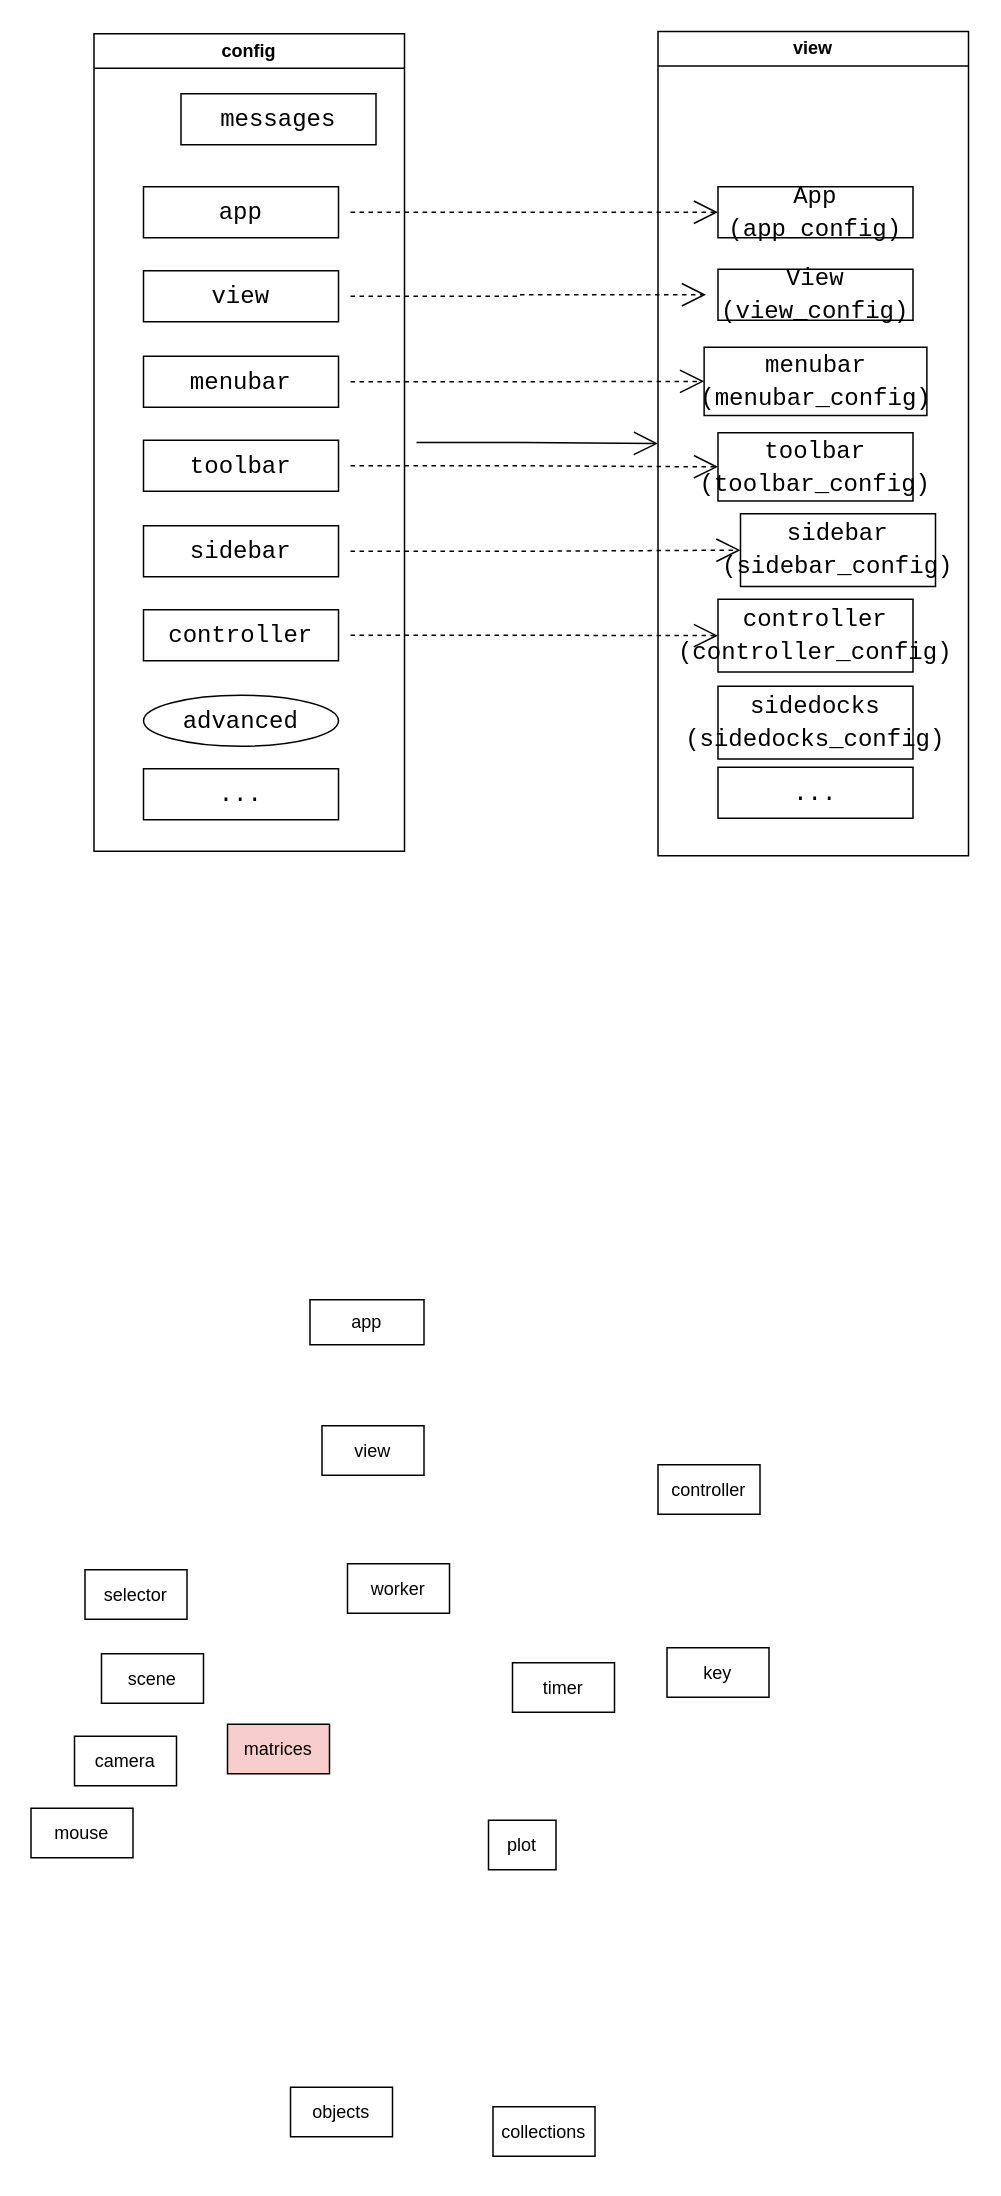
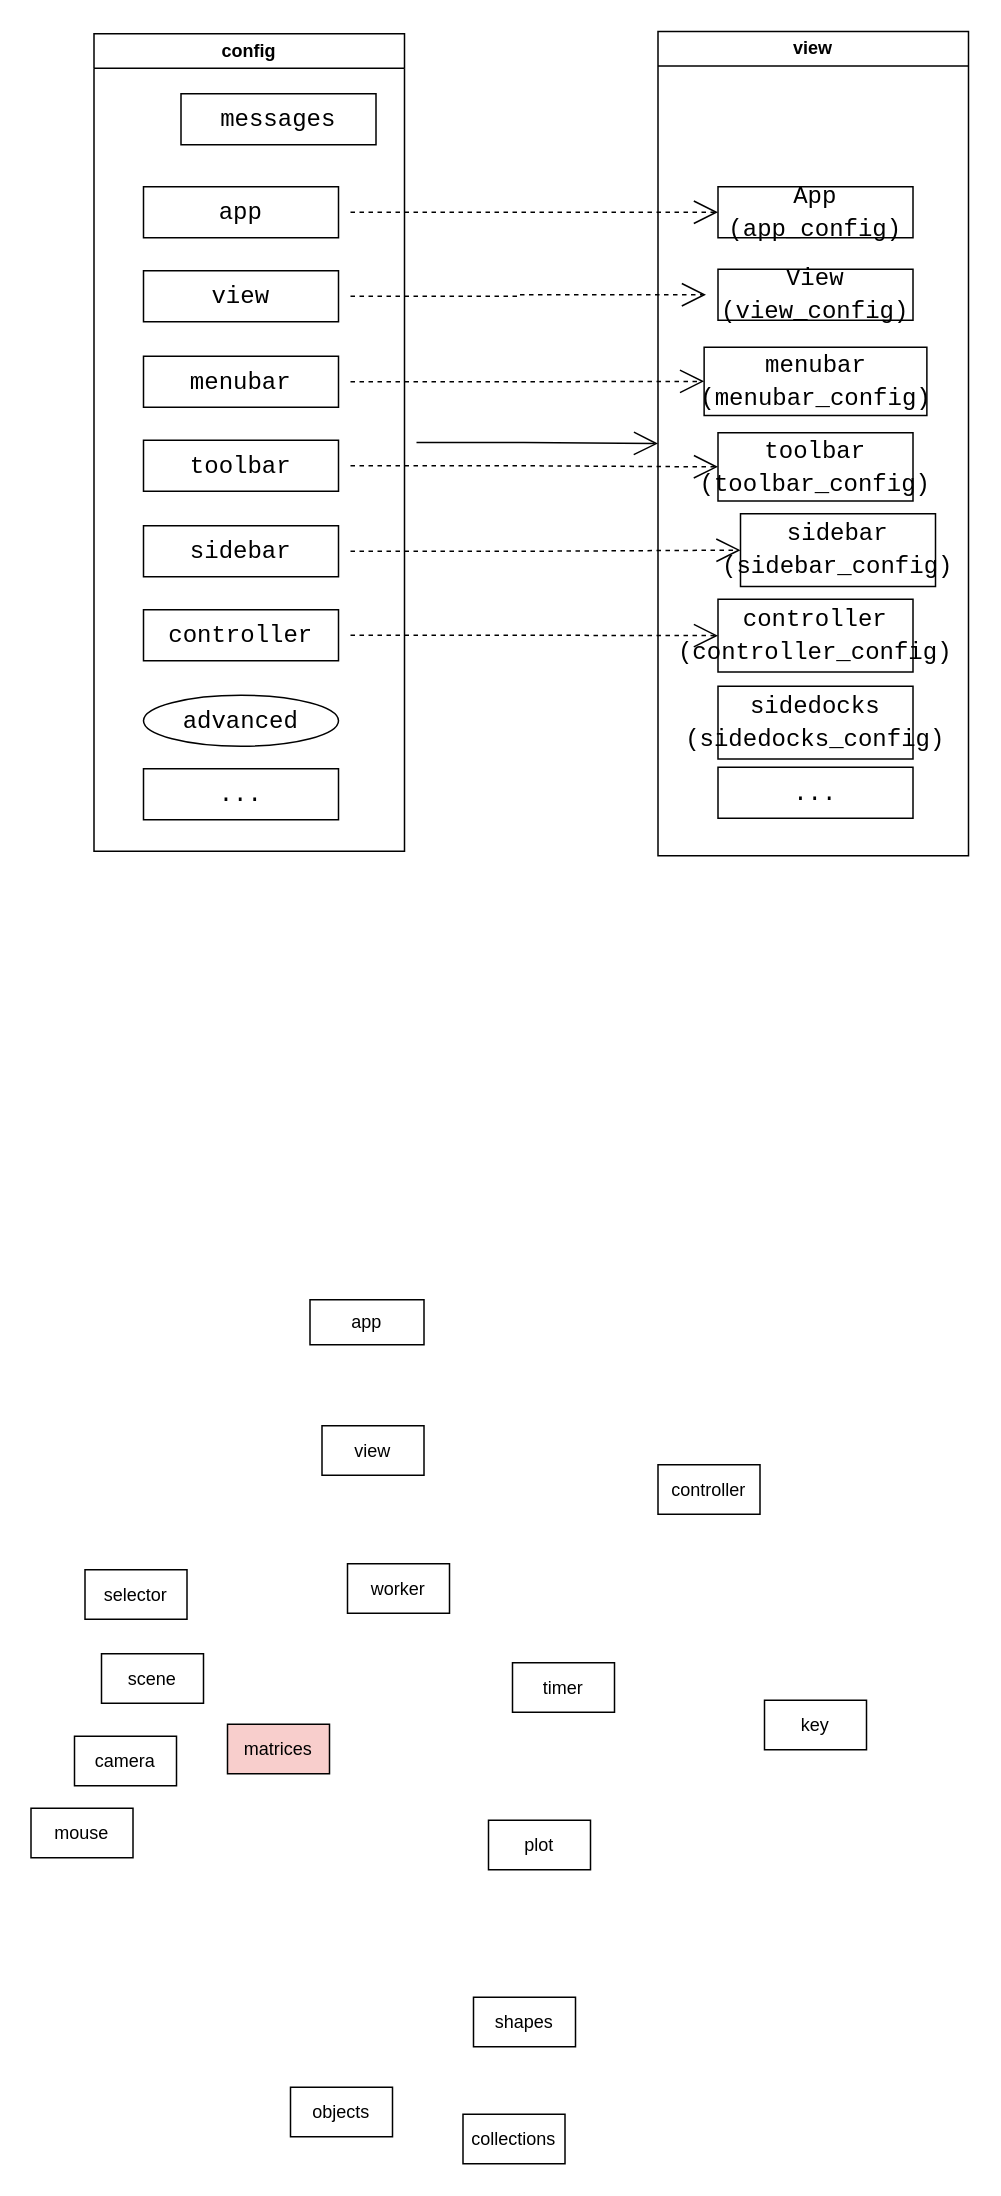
- <mxCell id="33" value="key" style="rounded=0;whiteSpace=wrap;html=1;labelBackgroundColor=none;fontColor=default;" vertex="1" parent="1"><mxGeometry x="444" y="1098" width="68" height="33" as="geometry" /></mxCell>
+ <mxCell id="33" value="key" style="rounded=0;whiteSpace=wrap;html=1;labelBackgroundColor=none;fontColor=default;" vertex="1" parent="1"><mxGeometry x="509" y="1133" width="68" height="33" as="geometry" /></mxCell>
- <mxCell id="35" value="plot" style="rounded=0;whiteSpace=wrap;html=1;labelBackgroundColor=none;fontColor=default;" vertex="1" parent="1"><mxGeometry x="325" y="1213" width="45" height="33" as="geometry" /></mxCell>
+ <mxCell id="35" value="plot" style="rounded=0;whiteSpace=wrap;html=1;labelBackgroundColor=none;fontColor=default;" vertex="1" parent="1"><mxGeometry x="325" y="1213" width="68" height="33" as="geometry" /></mxCell>
+ <mxCell id="40" value="shapes" style="rounded=0;whiteSpace=wrap;html=1;labelBackgroundColor=none;fontColor=default;" vertex="1" parent="1"><mxGeometry x="315" y="1331" width="68" height="33" as="geometry" /></mxCell>
- <mxCell id="42" value="collections" style="rounded=0;whiteSpace=wrap;html=1;labelBackgroundColor=none;fontColor=default;" vertex="1" parent="1"><mxGeometry x="328" y="1404" width="68" height="33" as="geometry" /></mxCell>
+ <mxCell id="42" value="collections" style="rounded=0;whiteSpace=wrap;html=1;labelBackgroundColor=none;fontColor=default;" vertex="1" parent="1"><mxGeometry x="308" y="1409" width="68" height="33" as="geometry" /></mxCell>
